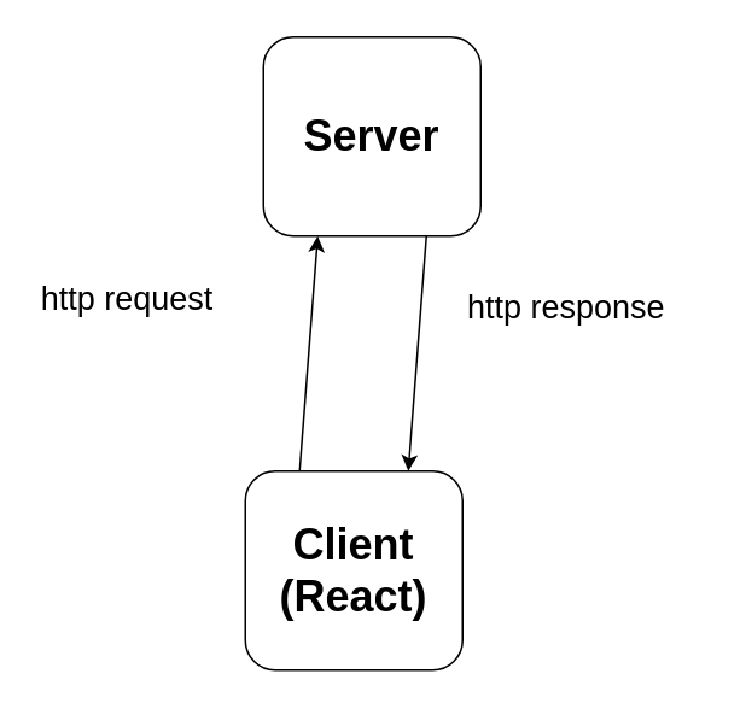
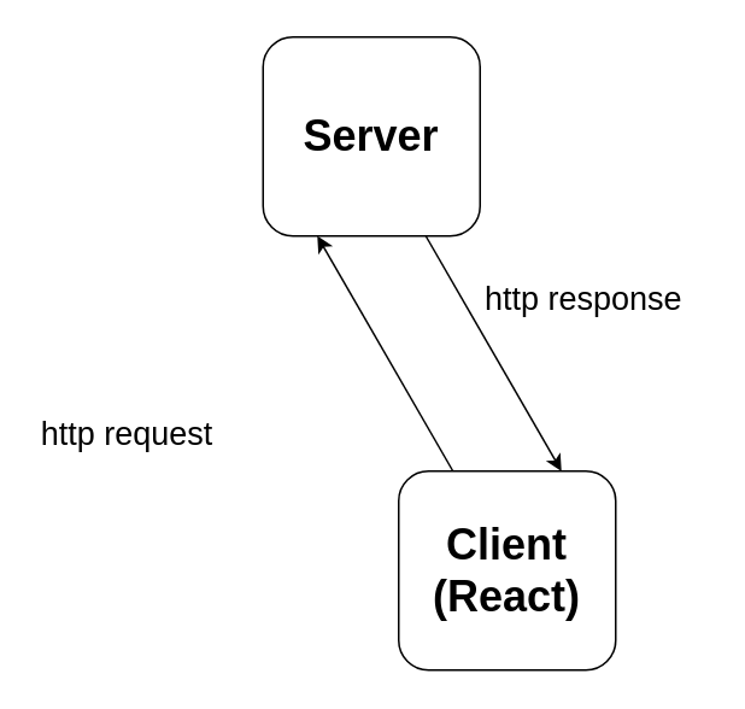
- <mxCell id="6" value="&lt;font style=&quot;font-size: 18px&quot;&gt;http request&lt;/font&gt;" style="text;html=1;strokeColor=none;fillColor=none;align=center;verticalAlign=middle;whiteSpace=wrap;rounded=0;" vertex="1" parent="1"><mxGeometry x="20" y="140" width="100" height="50" as="geometry" /></mxCell>
+ <mxCell id="6" value="&lt;font style=&quot;font-size: 18px&quot;&gt;http request&lt;/font&gt;" style="text;html=1;strokeColor=none;fillColor=none;align=center;verticalAlign=middle;whiteSpace=wrap;rounded=0;" vertex="1" parent="1"><mxGeometry x="20" y="215" width="100" height="50" as="geometry" /></mxCell>
- <mxCell id="7" value="&lt;font style=&quot;font-size: 18px&quot;&gt;http response&lt;/font&gt;" style="text;html=1;strokeColor=none;fillColor=none;align=center;verticalAlign=middle;whiteSpace=wrap;rounded=0;" vertex="1" parent="1"><mxGeometry x="245" y="155" width="135" height="30" as="geometry" /></mxCell>
+ <mxCell id="7" value="&lt;font style=&quot;font-size: 18px&quot;&gt;http response&lt;/font&gt;" style="text;html=1;strokeColor=none;fillColor=none;align=center;verticalAlign=middle;whiteSpace=wrap;rounded=0;" vertex="1" parent="1"><mxGeometry x="255" y="150" width="135" height="30" as="geometry" /></mxCell>
- <mxCell id="3" value="&lt;b&gt;&lt;font style=&quot;font-size: 24px&quot;&gt;Client (React)&lt;/font&gt;&lt;/b&gt;" style="rounded=1;whiteSpace=wrap;html=1;" vertex="1" parent="1"><mxGeometry x="135" y="260" width="120" height="110" as="geometry" /></mxCell>
+ <mxCell id="3" value="&lt;b&gt;&lt;font style=&quot;font-size: 24px&quot;&gt;Client (React)&lt;/font&gt;&lt;/b&gt;" style="rounded=1;whiteSpace=wrap;html=1;" vertex="1" parent="1"><mxGeometry x="220" y="260" width="120" height="110" as="geometry" /></mxCell>
